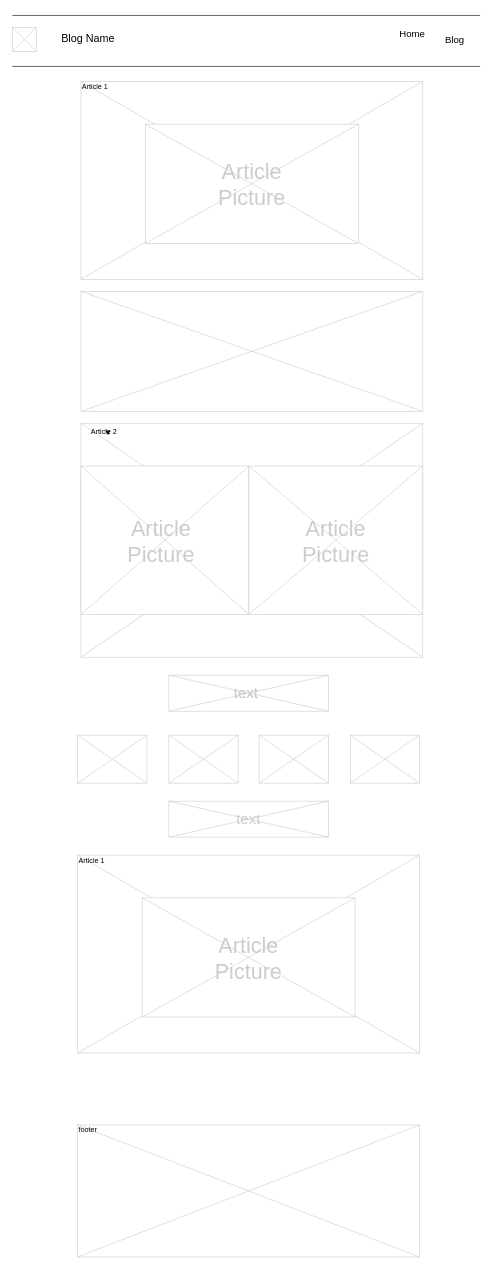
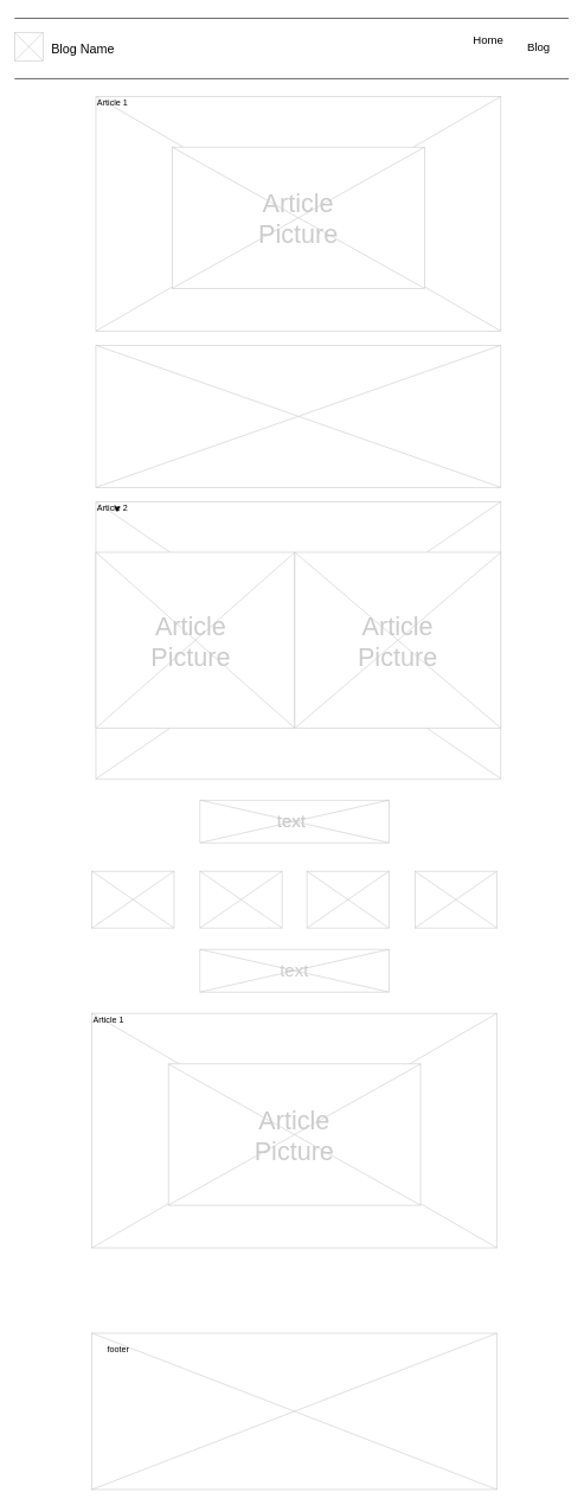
- <mxCell id="3" value="Blog Name" style="text;spacingTop=-5;fontSize=18;fontStyle=0" parent="1" vertex="1"><mxGeometry x="100" y="50" width="230" height="20" as="geometry" /></mxCell>
+ <mxCell id="3" value="Blog Name" style="text;spacingTop=-5;fontSize=18;fontStyle=0" parent="1" vertex="1"><mxGeometry x="70" y="55" width="230" height="20" as="geometry" /></mxCell>
- <mxCell id="14" value="Article 2" style="text;spacingTop=-5;" vertex="1" parent="1"><mxGeometry x="149.5" y="710" width="30" height="20" as="geometry" /></mxCell>
+ <mxCell id="14" value="Article 2" style="text;spacingTop=-5;" vertex="1" parent="1"><mxGeometry x="134.5" y="705" width="30" height="20" as="geometry" /></mxCell>
- <mxCell id="34" value="footer&#10;" style="text;spacingTop=-5;" vertex="1" parent="1"><mxGeometry x="129" y="1875" width="30" height="20" as="geometry" /></mxCell>
+ <mxCell id="34" value="footer&#10;" style="text;spacingTop=-5;" vertex="1" parent="1"><mxGeometry x="149" y="1890" width="30" height="20" as="geometry" /></mxCell>
